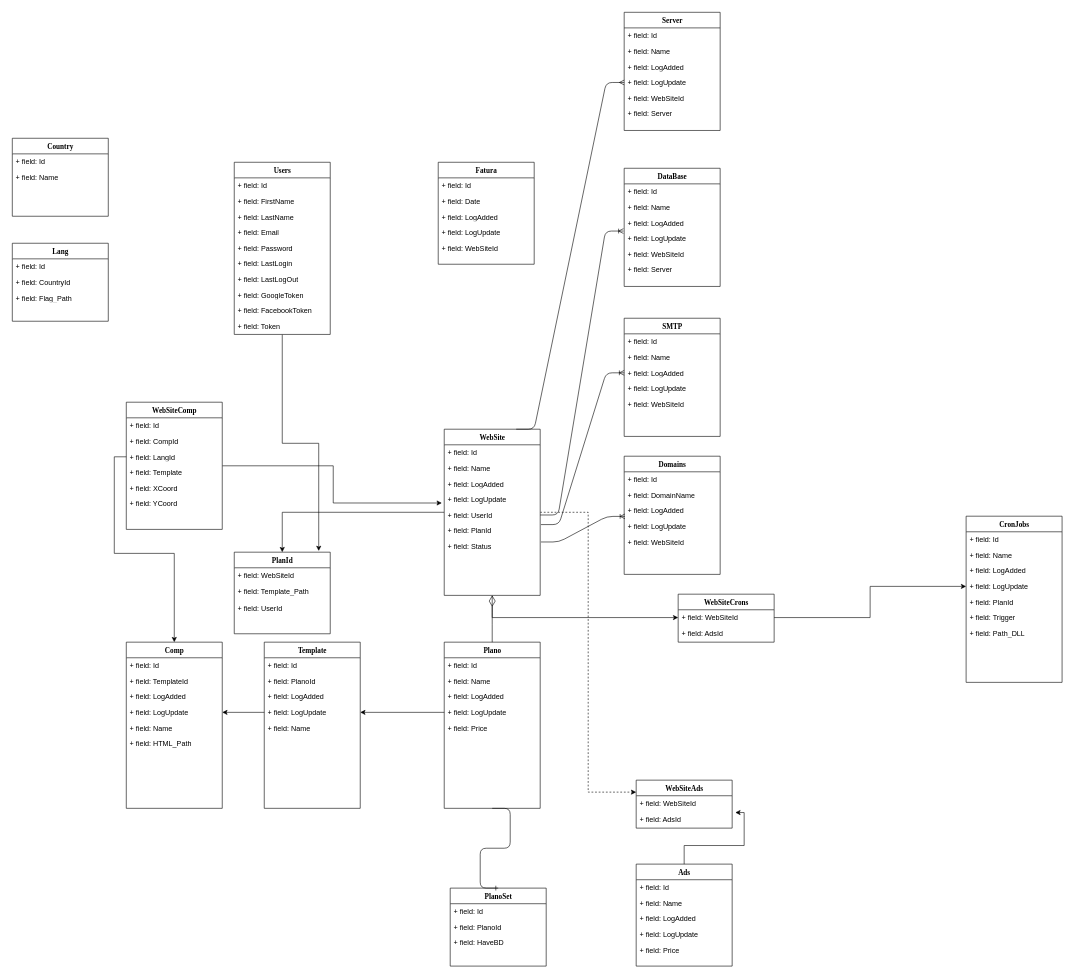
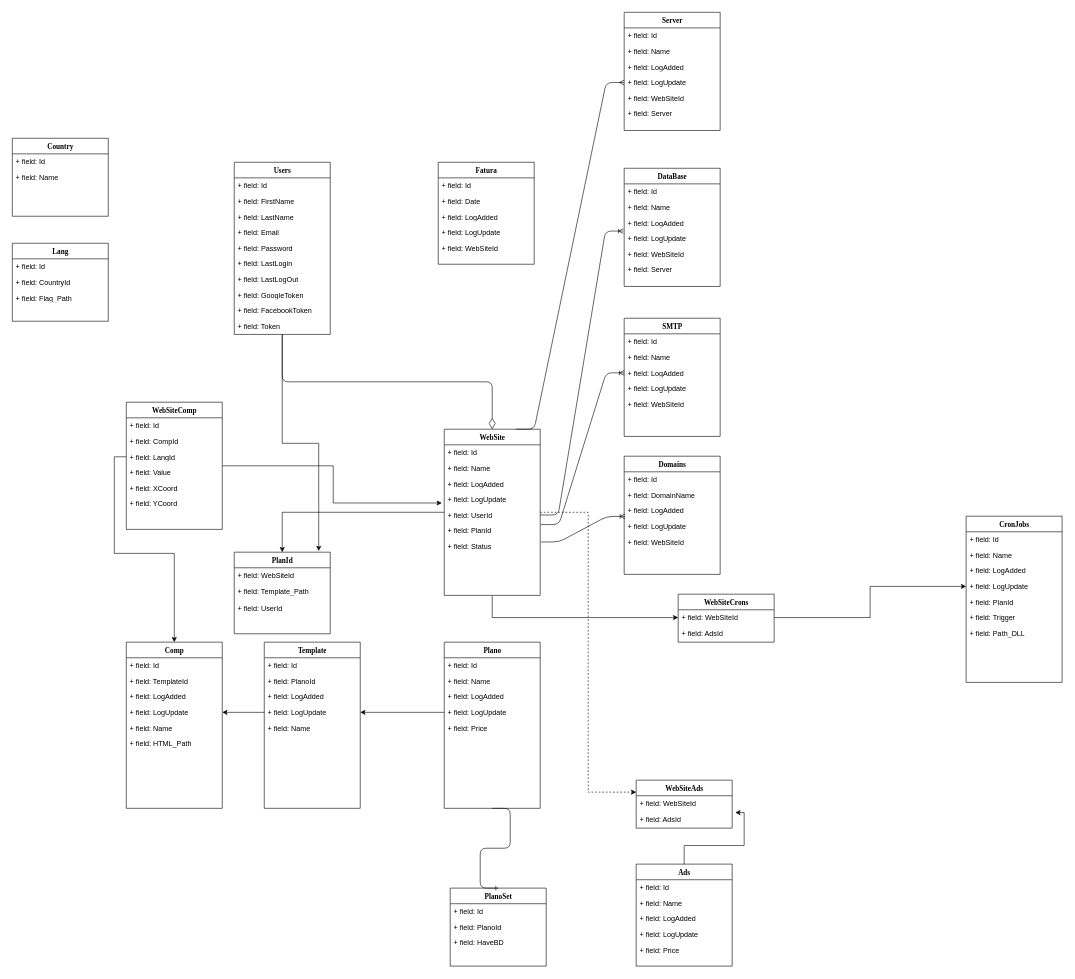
+ <mxCell id="29" style="edgeStyle=elbowEdgeStyle;html=1;labelBackgroundColor=none;startFill=0;startSize=8;endArrow=diamondThin;endFill=0;endSize=16;fontFamily=Verdana;fontSize=12;elbow=vertical;" parent="1" source="3" target="17" edge="1"><mxGeometry relative="1" as="geometry"><mxPoint x="600" y="1089.882" as="sourcePoint" /></mxGeometry></mxCell>
- <mxCell id="116" value="+ field: Template" style="text;html=1;strokeColor=none;fillColor=none;align=left;verticalAlign=top;spacingLeft=4;spacingRight=4;whiteSpace=wrap;overflow=hidden;rotatable=0;points=[[0,0.5],[1,0.5]];portConstraint=eastwest;" vertex="1" parent="112"><mxGeometry y="104" width="160" height="26" as="geometry" /></mxCell>
+ <mxCell id="116" value="+ field: Value" style="text;html=1;strokeColor=none;fillColor=none;align=left;verticalAlign=top;spacingLeft=4;spacingRight=4;whiteSpace=wrap;overflow=hidden;rotatable=0;points=[[0,0.5],[1,0.5]];portConstraint=eastwest;" vertex="1" parent="112"><mxGeometry y="104" width="160" height="26" as="geometry" /></mxCell>
- <mxCell id="36" style="edgeStyle=elbowEdgeStyle;html=1;labelBackgroundColor=none;startFill=0;startSize=8;endArrow=diamondThin;endFill=0;endSize=16;fontFamily=Verdana;fontSize=12;elbow=vertical;exitX=0.5;exitY=0;exitDx=0;exitDy=0;entryX=0.5;entryY=1;entryDx=0;entryDy=0;" edge="1" parent="1" source="30" target="17"><mxGeometry relative="1" as="geometry"><mxPoint x="660" y="864" as="sourcePoint" /><mxPoint x="750" y="864" as="targetPoint" /><Array as="points"><mxPoint x="740" y="1030" /></Array></mxGeometry></mxCell>
